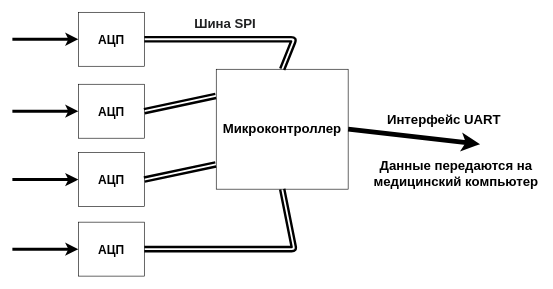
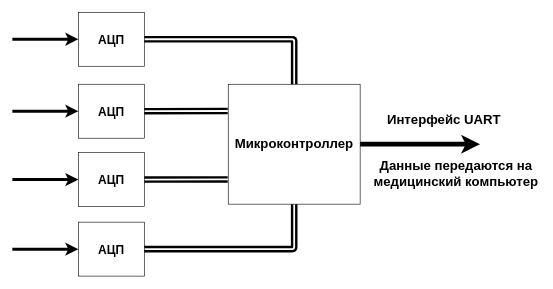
- <mxCell id="17" value="&lt;span style=&quot;color: rgb(32 , 33 , 34) ; font-family: sans-serif ; background-color: rgb(255 , 255 , 255)&quot;&gt;&lt;font style=&quot;font-size: 22px&quot;&gt;&lt;b&gt;Шина SPI&lt;/b&gt;&lt;/font&gt;&lt;/span&gt;" style="text;html=1;strokeColor=none;fillColor=none;align=center;verticalAlign=middle;whiteSpace=wrap;rounded=0;" vertex="1" parent="1"><mxGeometry x="290" y="30" width="170" height="20" as="geometry" /></mxCell>
- <mxCell id="3" value="&lt;font style=&quot;font-size: 22px&quot;&gt;&lt;b&gt;Микроконтроллер&lt;/b&gt;&lt;/font&gt;" style="rounded=0;whiteSpace=wrap;html=1;" parent="1" vertex="1"><mxGeometry x="360" y="115" width="220" height="200" as="geometry" /></mxCell>
+ <mxCell id="3" value="&lt;font style=&quot;font-size: 22px&quot;&gt;&lt;b&gt;Микроконтроллер&lt;/b&gt;&lt;/font&gt;" style="rounded=0;whiteSpace=wrap;html=1;" parent="1" vertex="1"><mxGeometry x="380" y="140" width="220" height="200" as="geometry" /></mxCell>
